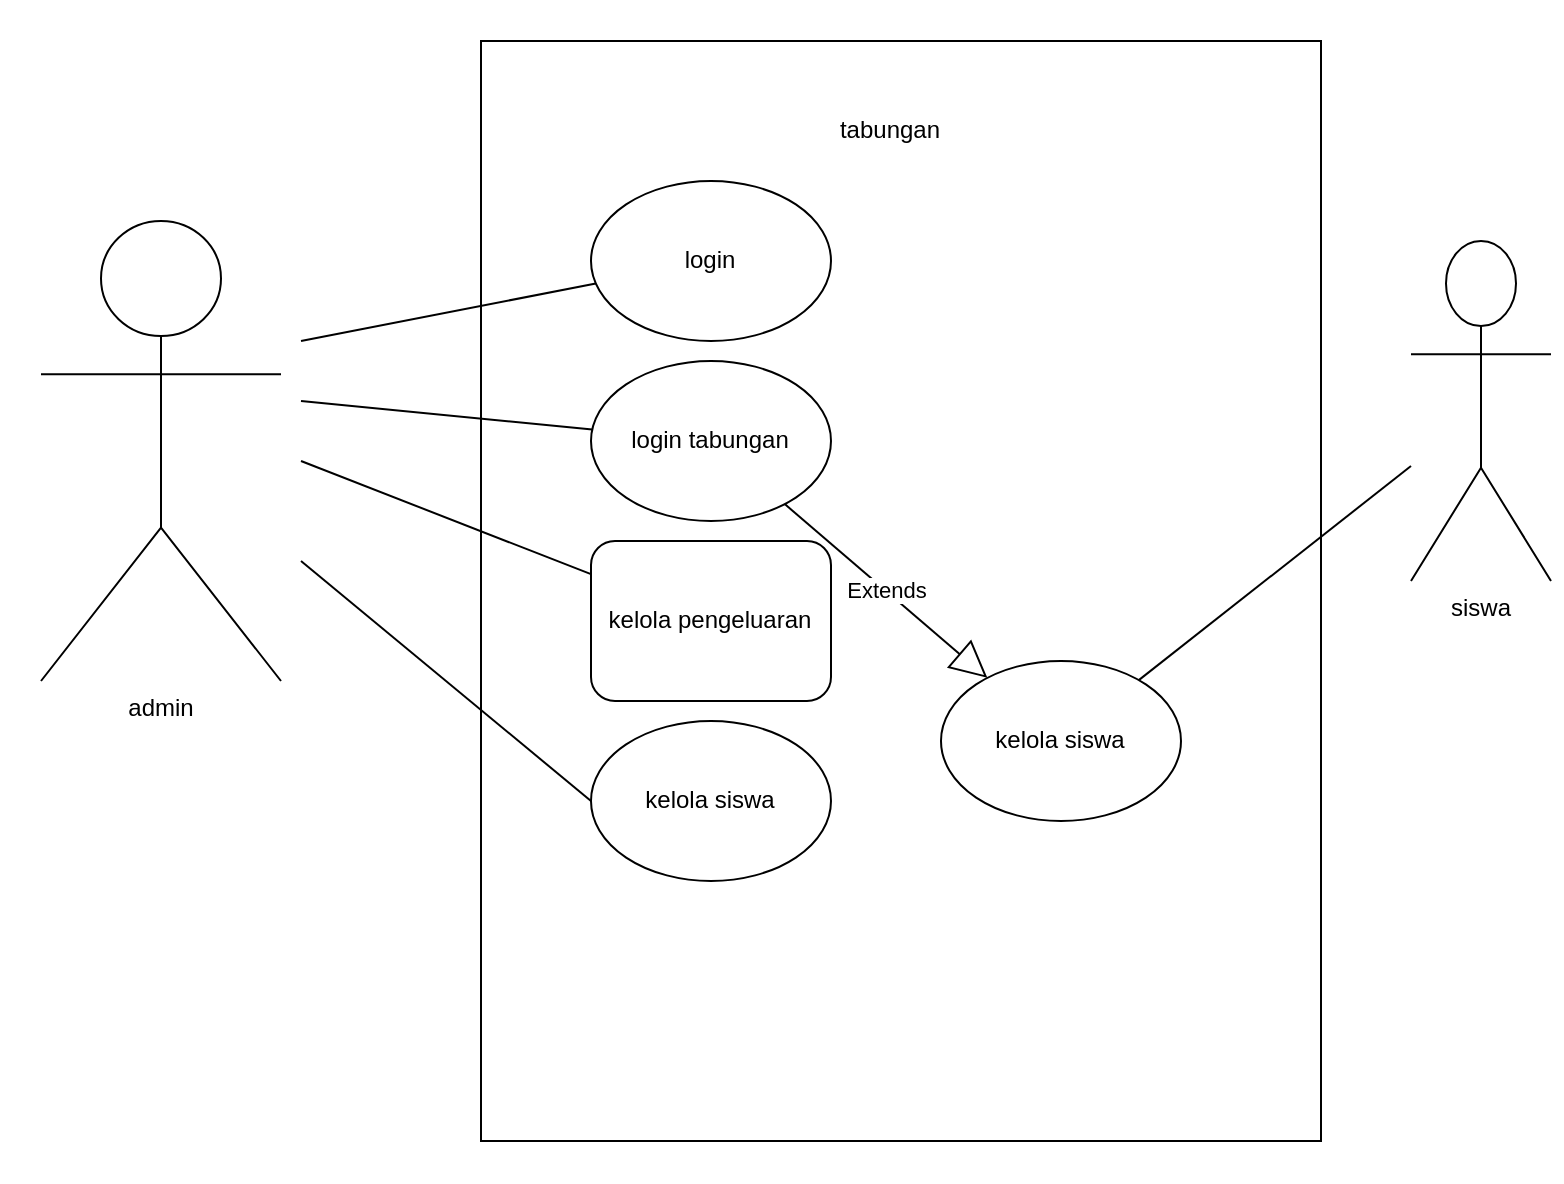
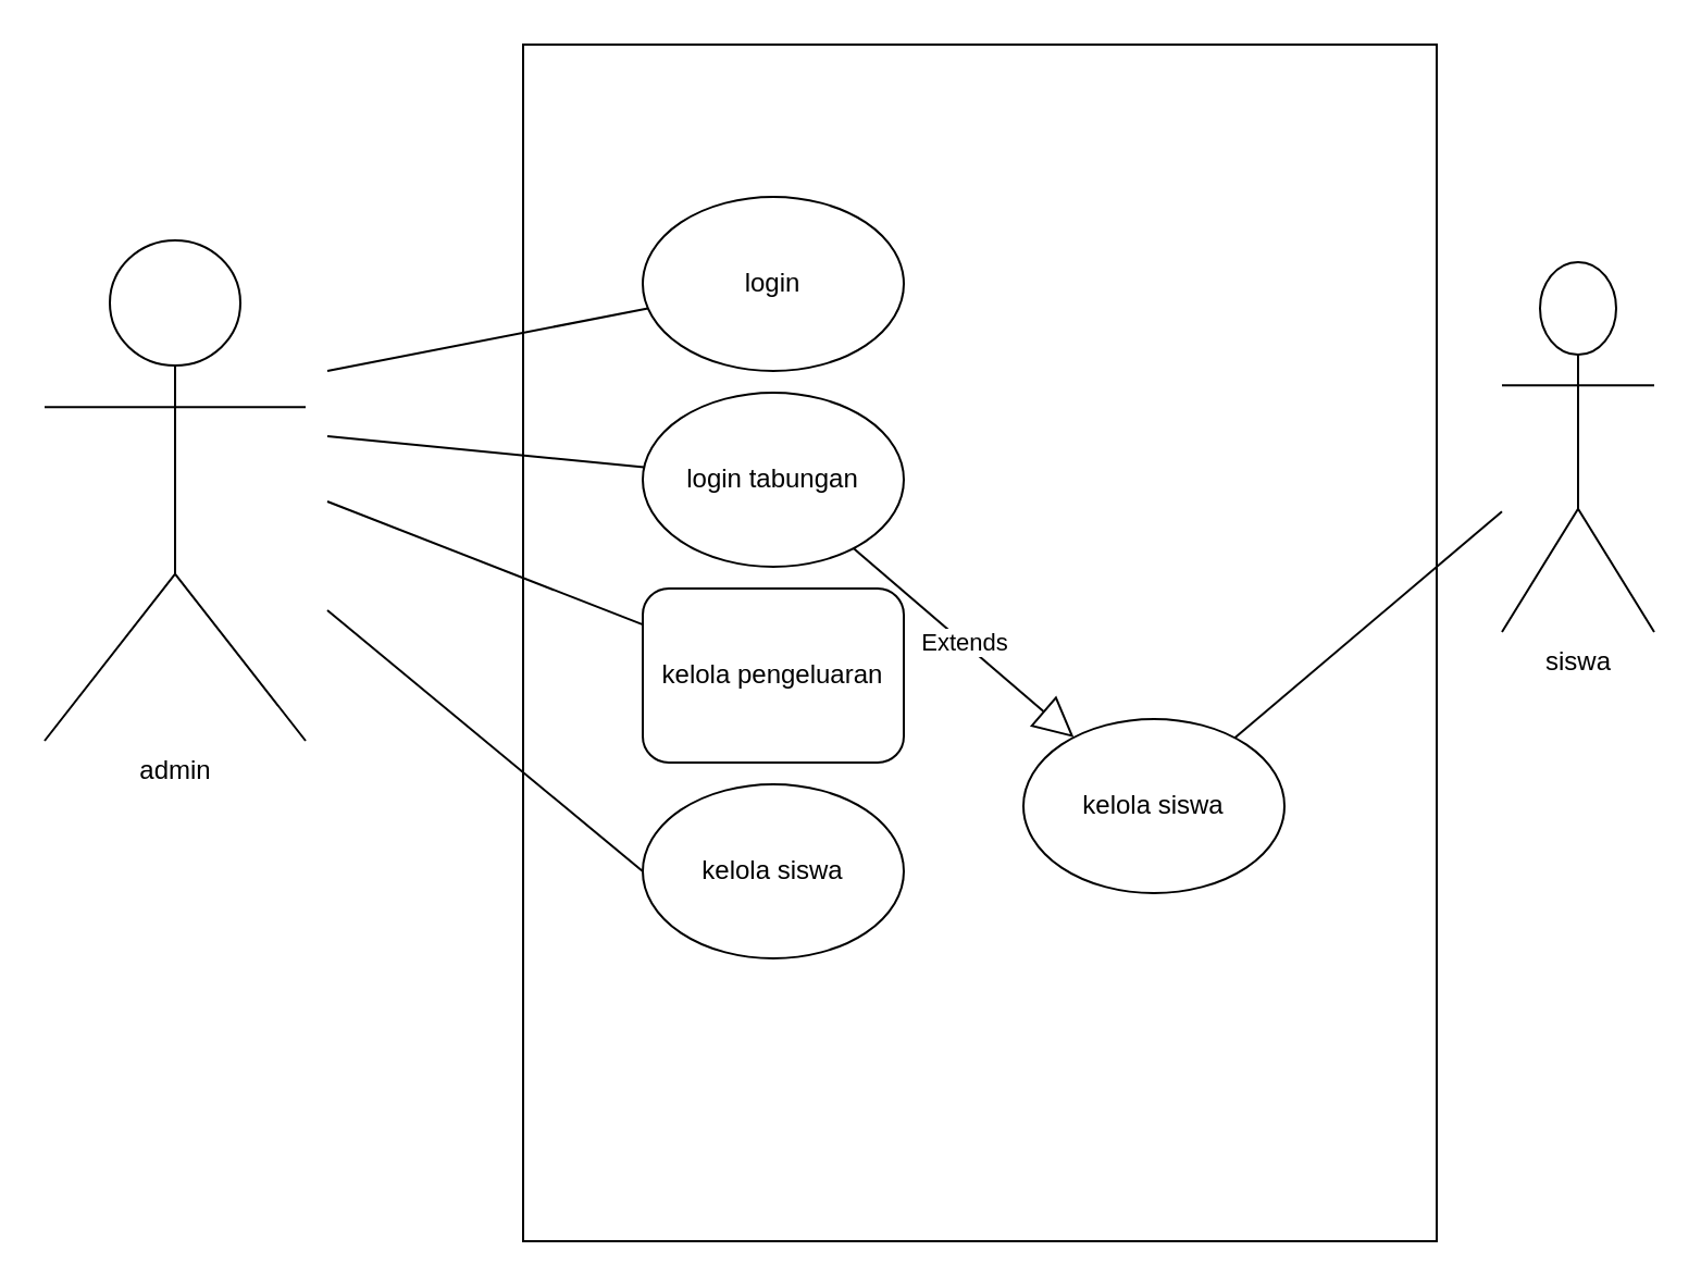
- <mxCell id="8" value="tabungan" style="text;html=1;align=center;verticalAlign=middle;whiteSpace=wrap;rounded=0;" vertex="1" parent="1"><mxGeometry x="400" y="40" width="90" height="50" as="geometry" /></mxCell>
- <mxCell id="9" value="siswa" style="shape=umlActor;verticalLabelPosition=bottom;verticalAlign=top;html=1;outlineConnect=0;" vertex="1" parent="1"><mxGeometry x="705" y="120" width="70" height="170" as="geometry" /></mxCell>
+ <mxCell id="9" value="siswa" style="shape=umlActor;verticalLabelPosition=bottom;verticalAlign=top;html=1;outlineConnect=0;" vertex="1" parent="1"><mxGeometry x="690" y="120" width="70" height="170" as="geometry" /></mxCell>
